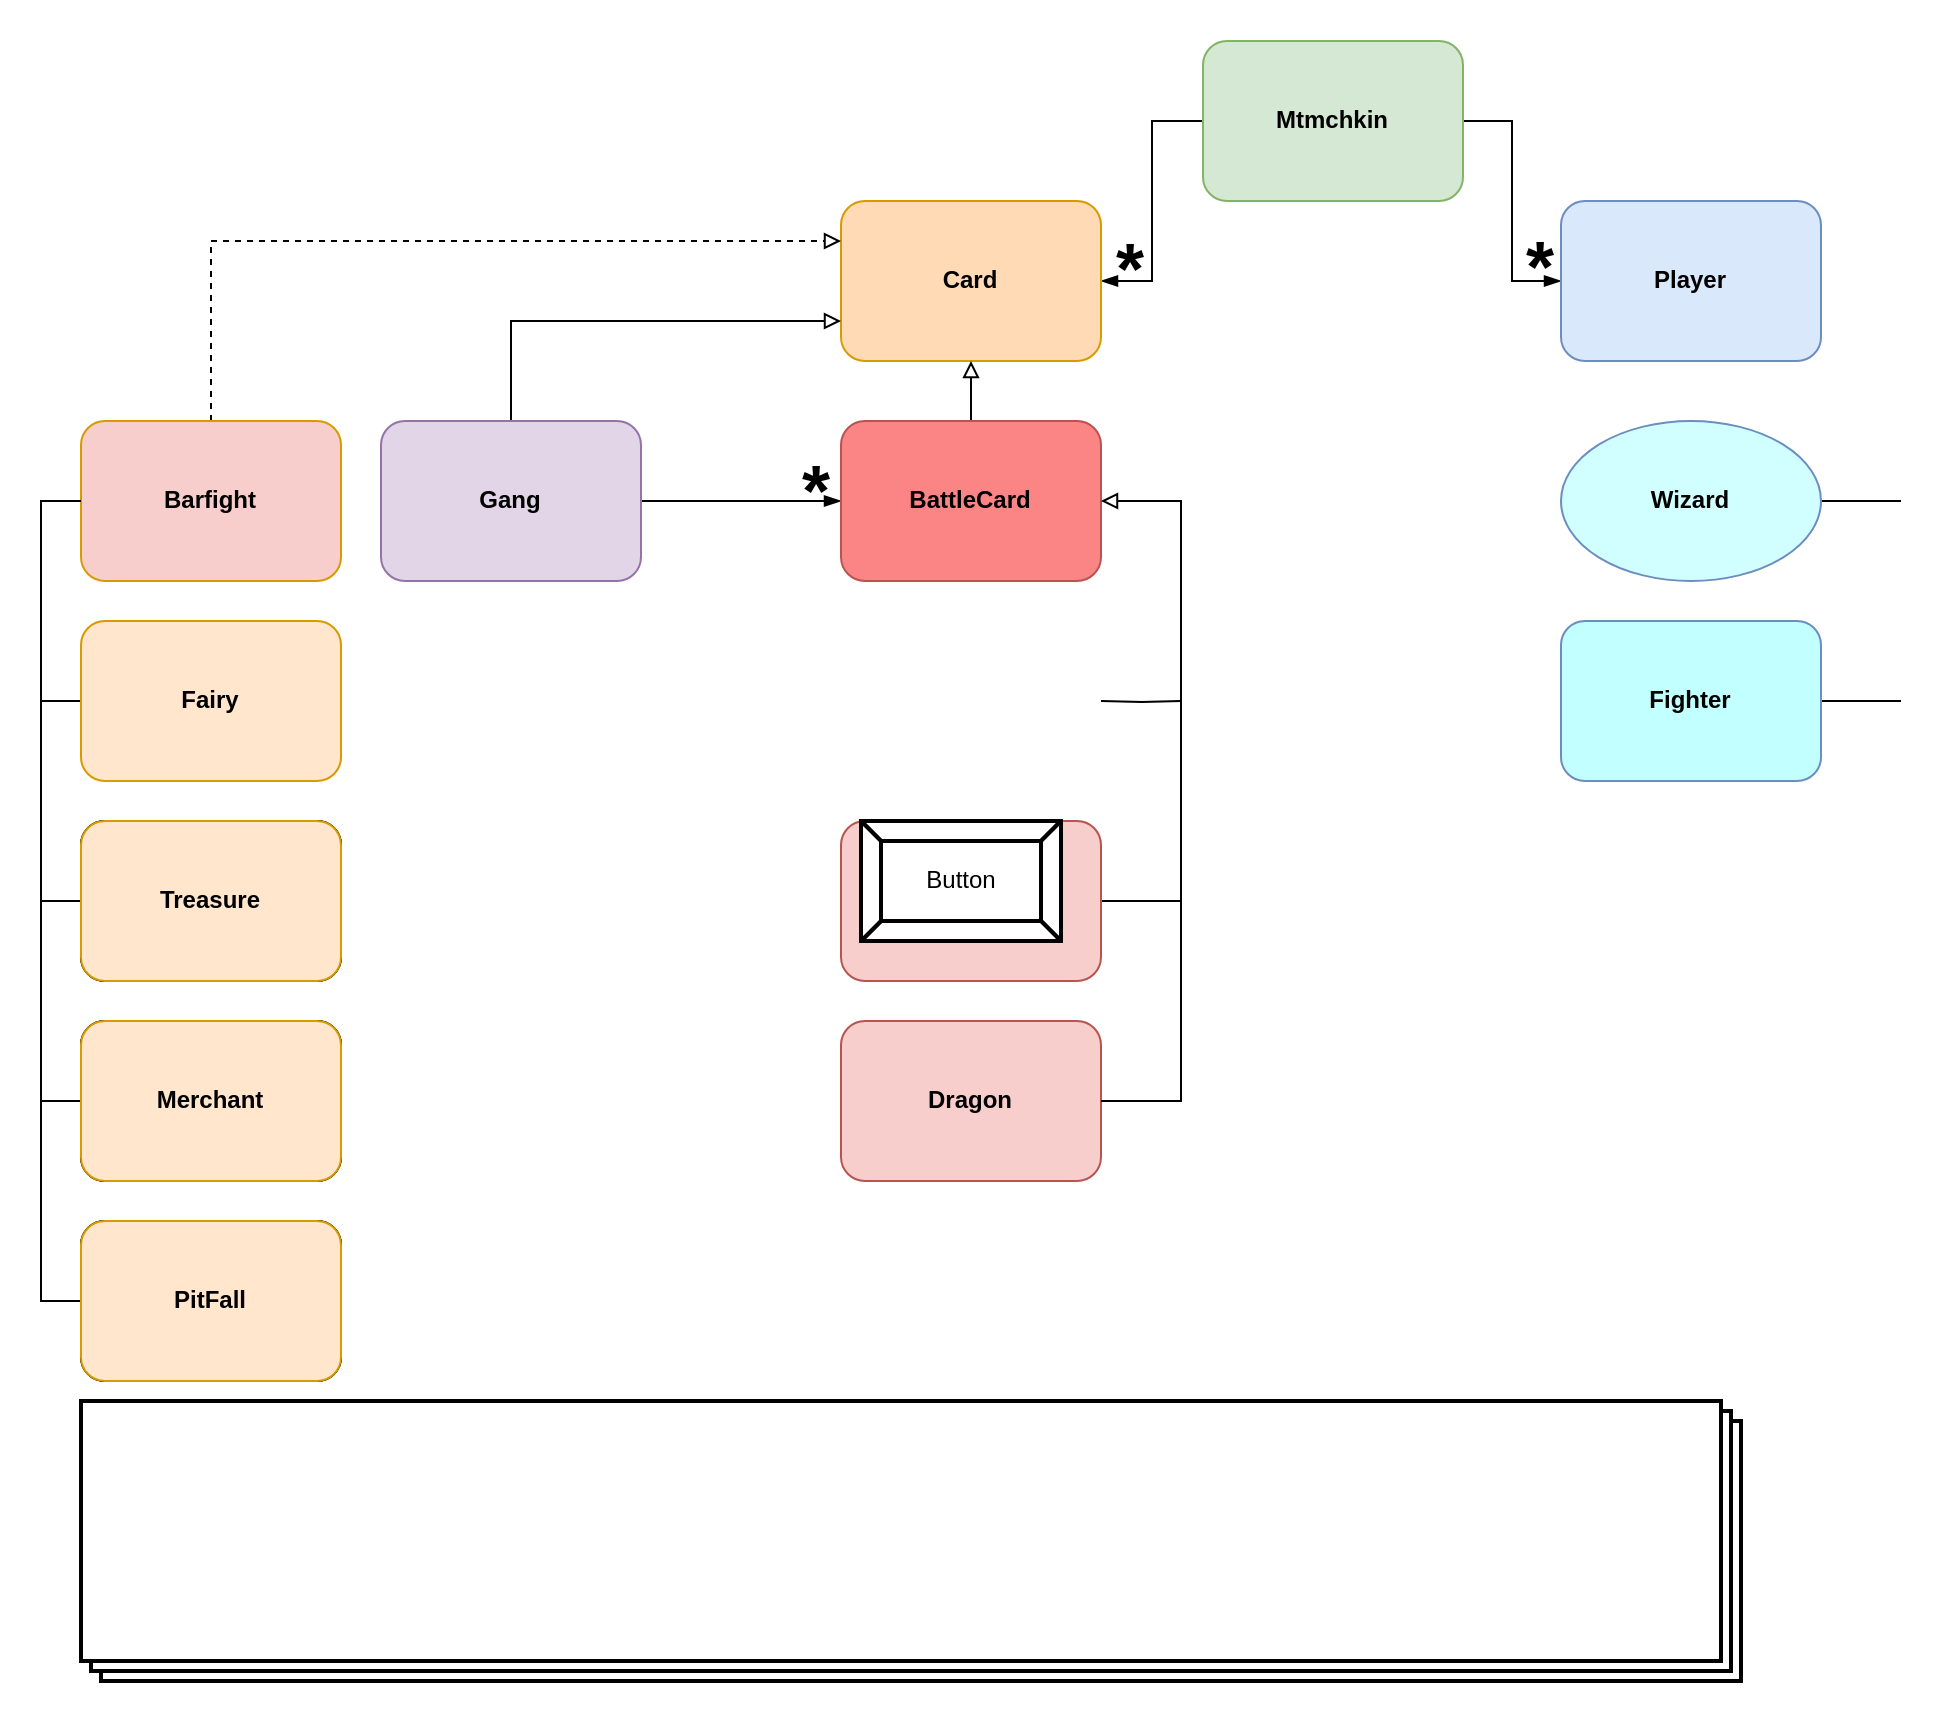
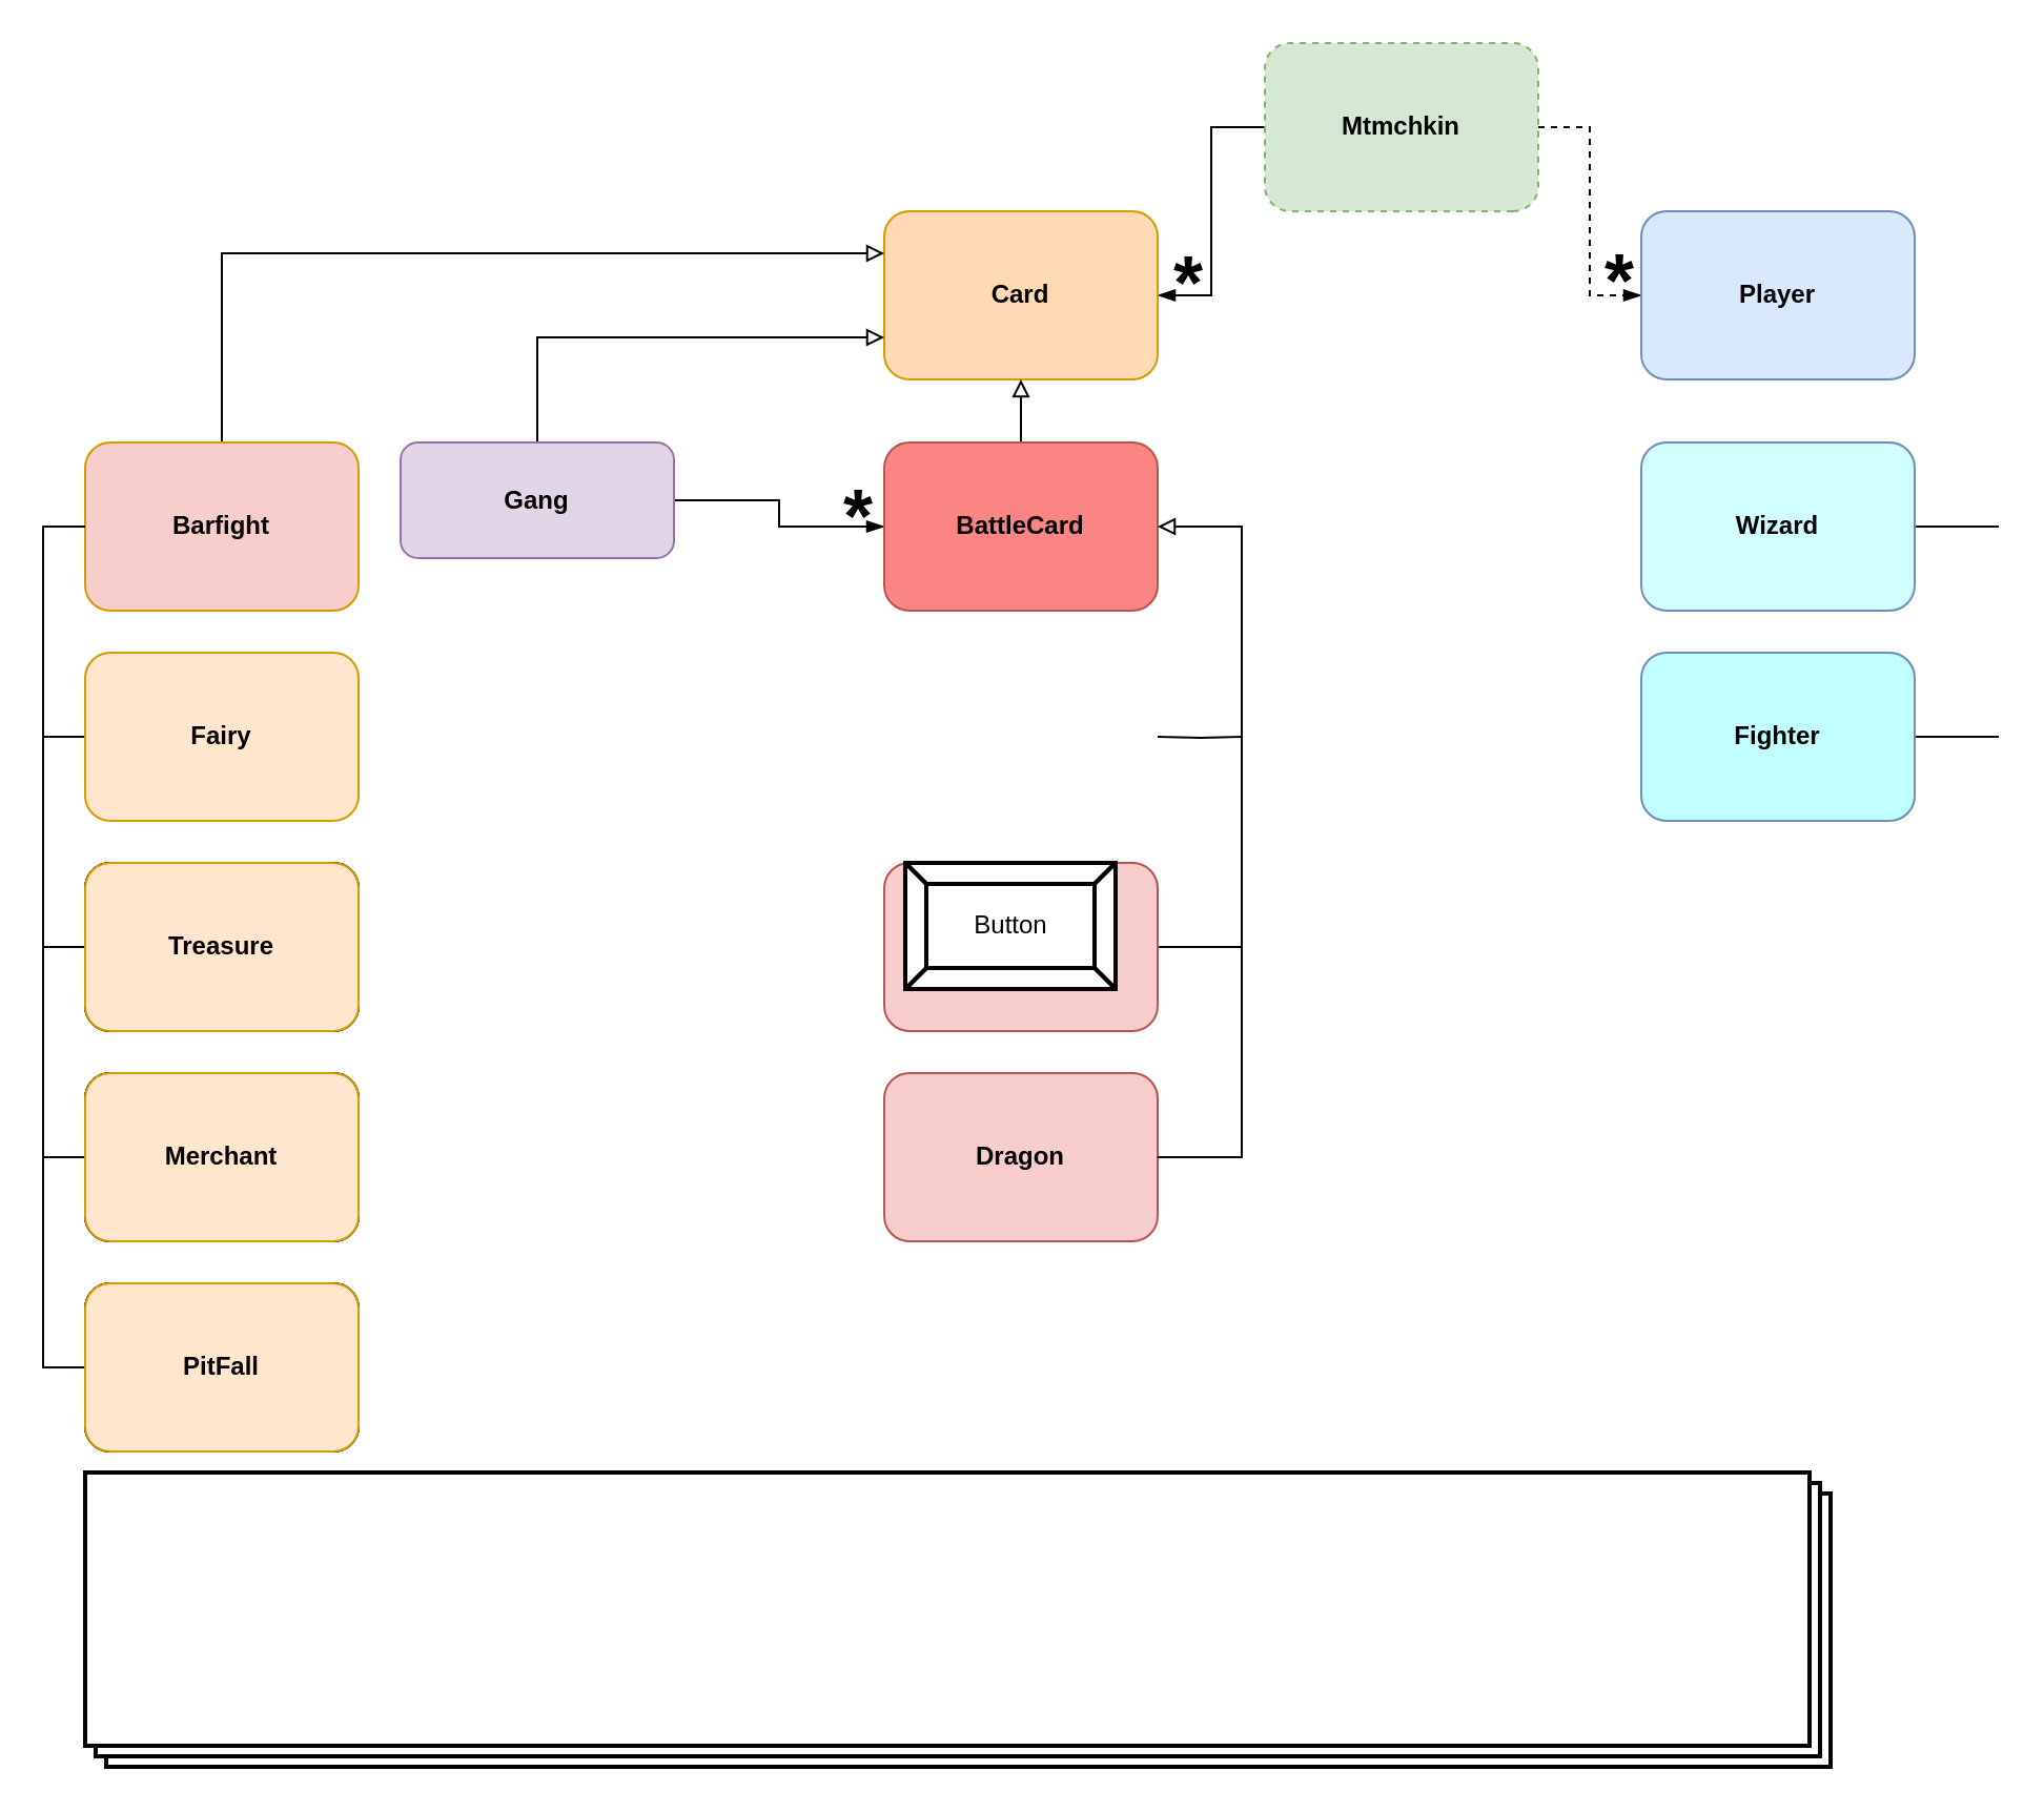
- <mxCell id="4" value="Mtmchkin" style="rounded=1;whiteSpace=wrap;html=1;fontStyle=1;fontFamily=Helvetica;labelBackgroundColor=none;flipH=1;flipV=1;fillColor=#d5e8d4;strokeColor=#82b366;" vertex="1" parent="1"><mxGeometry x="601" y="20" width="130" height="80" as="geometry" /></mxCell>
+ <mxCell id="4" value="Mtmchkin" style="rounded=1;whiteSpace=wrap;html=1;fontStyle=1;fontFamily=Helvetica;labelBackgroundColor=none;flipH=1;flipV=1;fillColor=#d5e8d4;strokeColor=#82b366;dashed=1;" vertex="1" parent="1"><mxGeometry x="601" y="20" width="130" height="80" as="geometry" /></mxCell>
- <mxCell id="3" style="edgeStyle=orthogonalEdgeStyle;rounded=0;orthogonalLoop=1;jettySize=auto;html=1;entryX=0;entryY=0.5;entryDx=0;entryDy=0;fontFamily=Helvetica;endArrow=blockThin;endFill=1;strokeColor=default;" edge="1" parent="1" source="4" target="13"><mxGeometry relative="1" as="geometry" /></mxCell>
+ <mxCell id="3" style="edgeStyle=orthogonalEdgeStyle;rounded=0;orthogonalLoop=1;jettySize=auto;html=1;entryX=0;entryY=0.5;entryDx=0;entryDy=0;fontFamily=Helvetica;endArrow=blockThin;endFill=1;strokeColor=default;dashed=1;" edge="1" parent="1" source="4" target="13"><mxGeometry relative="1" as="geometry" /></mxCell>
- <mxCell id="7" style="edgeStyle=orthogonalEdgeStyle;rounded=0;orthogonalLoop=1;jettySize=auto;html=1;fontFamily=Helvetica;strokeColor=default;endArrow=block;endFill=0;dashed=1;" edge="1" parent="1" source="8" target="5"><mxGeometry relative="1" as="geometry"><mxPoint x="380" y="160" as="targetPoint" /><Array as="points"><mxPoint x="105" y="120" /></Array></mxGeometry></mxCell>
+ <mxCell id="7" style="edgeStyle=orthogonalEdgeStyle;rounded=0;orthogonalLoop=1;jettySize=auto;html=1;fontFamily=Helvetica;strokeColor=default;endArrow=block;endFill=0;" edge="1" parent="1" source="8" target="5"><mxGeometry relative="1" as="geometry"><mxPoint x="380" y="160" as="targetPoint" /><Array as="points"><mxPoint x="105" y="120" /></Array></mxGeometry></mxCell>
- <mxCell id="12" value="Gang" style="rounded=1;whiteSpace=wrap;html=1;fontStyle=1;fontFamily=Helvetica;labelBackgroundColor=none;flipH=1;flipV=1;fillColor=#e1d5e7;strokeColor=#9673a6;" vertex="1" parent="1"><mxGeometry x="190" y="210" width="130" height="80" as="geometry" /></mxCell>
+ <mxCell id="12" value="Gang" style="rounded=1;whiteSpace=wrap;html=1;fontStyle=1;fontFamily=Helvetica;labelBackgroundColor=none;flipH=1;flipV=1;fillColor=#e1d5e7;strokeColor=#9673a6;" vertex="1" parent="1"><mxGeometry x="190" y="210" width="130" height="55" as="geometry" /></mxCell>
- <mxCell id="33" value="Wizard" style="ellipse;whiteSpace=wrap;html=1;fontStyle=1;fontFamily=Helvetica;labelBackgroundColor=none;flipH=1;flipV=1;fillColor=#66FFFF;strokeColor=#6c8ebf;fillOpacity=30;" vertex="1" parent="1"><mxGeometry x="780" y="210" width="130" height="80" as="geometry" /></mxCell>
+ <mxCell id="33" value="Wizard" style="rounded=1;whiteSpace=wrap;html=1;fontStyle=1;fontFamily=Helvetica;labelBackgroundColor=none;flipH=1;flipV=1;fillColor=#66FFFF;strokeColor=#6c8ebf;fillOpacity=30;" vertex="1" parent="1"><mxGeometry x="780" y="210" width="130" height="80" as="geometry" /></mxCell>
